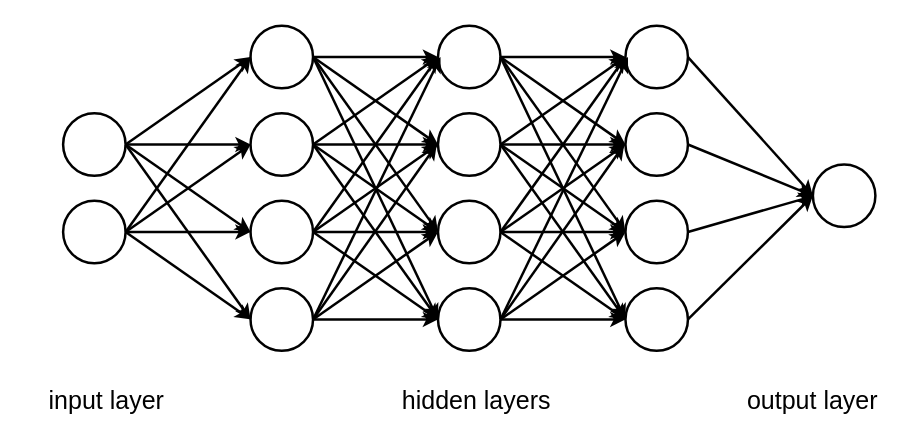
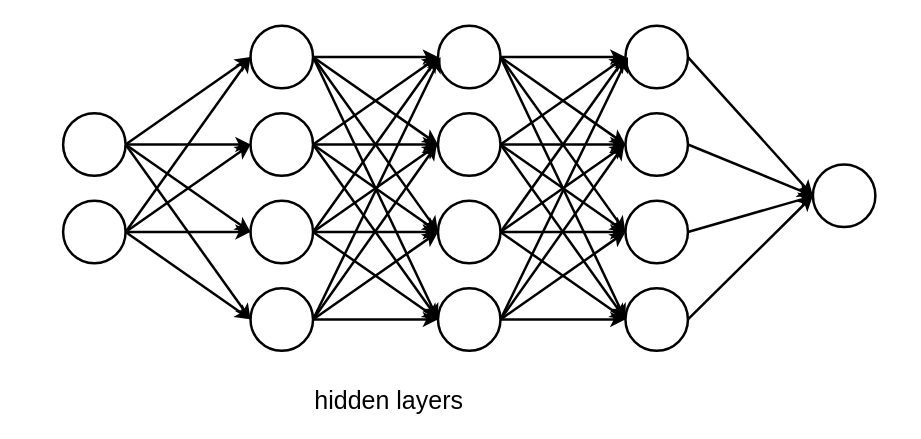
- <mxCell id="61" value="&lt;font style=&quot;font-size: 20px&quot;&gt;input layer&lt;/font&gt;" style="text;html=1;strokeColor=none;fillColor=none;align=center;verticalAlign=middle;whiteSpace=wrap;rounded=0;" vertex="1" parent="1"><mxGeometry x="20" y="309" width="130" height="20" as="geometry" /></mxCell>
- <mxCell id="62" value="&lt;font style=&quot;font-size: 20px&quot;&gt;hidden&lt;font style=&quot;font-size: 20px&quot;&gt; layers&lt;/font&gt;&lt;/font&gt;" style="text;html=1;strokeColor=none;fillColor=none;align=center;verticalAlign=middle;whiteSpace=wrap;rounded=0;" vertex="1" parent="1"><mxGeometry x="316" y="309" width="130" height="20" as="geometry" /></mxCell>
+ <mxCell id="62" value="&lt;font style=&quot;font-size: 20px&quot;&gt;hidden&lt;font style=&quot;font-size: 20px&quot;&gt; layers&lt;/font&gt;&lt;/font&gt;" style="text;html=1;strokeColor=none;fillColor=none;align=center;verticalAlign=middle;whiteSpace=wrap;rounded=0;" vertex="1" parent="1"><mxGeometry x="246" y="309" width="130" height="20" as="geometry" /></mxCell>
- <mxCell id="63" value="&lt;font style=&quot;font-size: 20px&quot;&gt;output layer&lt;/font&gt;" style="text;html=1;strokeColor=none;fillColor=none;align=center;verticalAlign=middle;whiteSpace=wrap;rounded=0;" vertex="1" parent="1"><mxGeometry x="585" y="309" width="130" height="20" as="geometry" /></mxCell>
